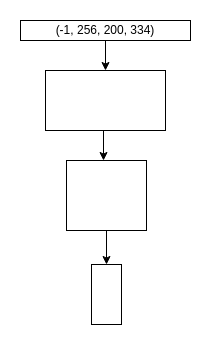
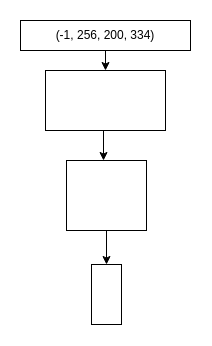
- <mxCell id="2" value="(-1, 256, 200, 334)" style="rounded=0;whiteSpace=wrap;html=1;" vertex="1" parent="1"><mxGeometry x="20" y="20" width="170" height="20" as="geometry" /></mxCell>
+ <mxCell id="2" value="(-1, 256, 200, 334)" style="rounded=0;whiteSpace=wrap;html=1;" vertex="1" parent="1"><mxGeometry x="20" y="20" width="170" height="30" as="geometry" /></mxCell>
